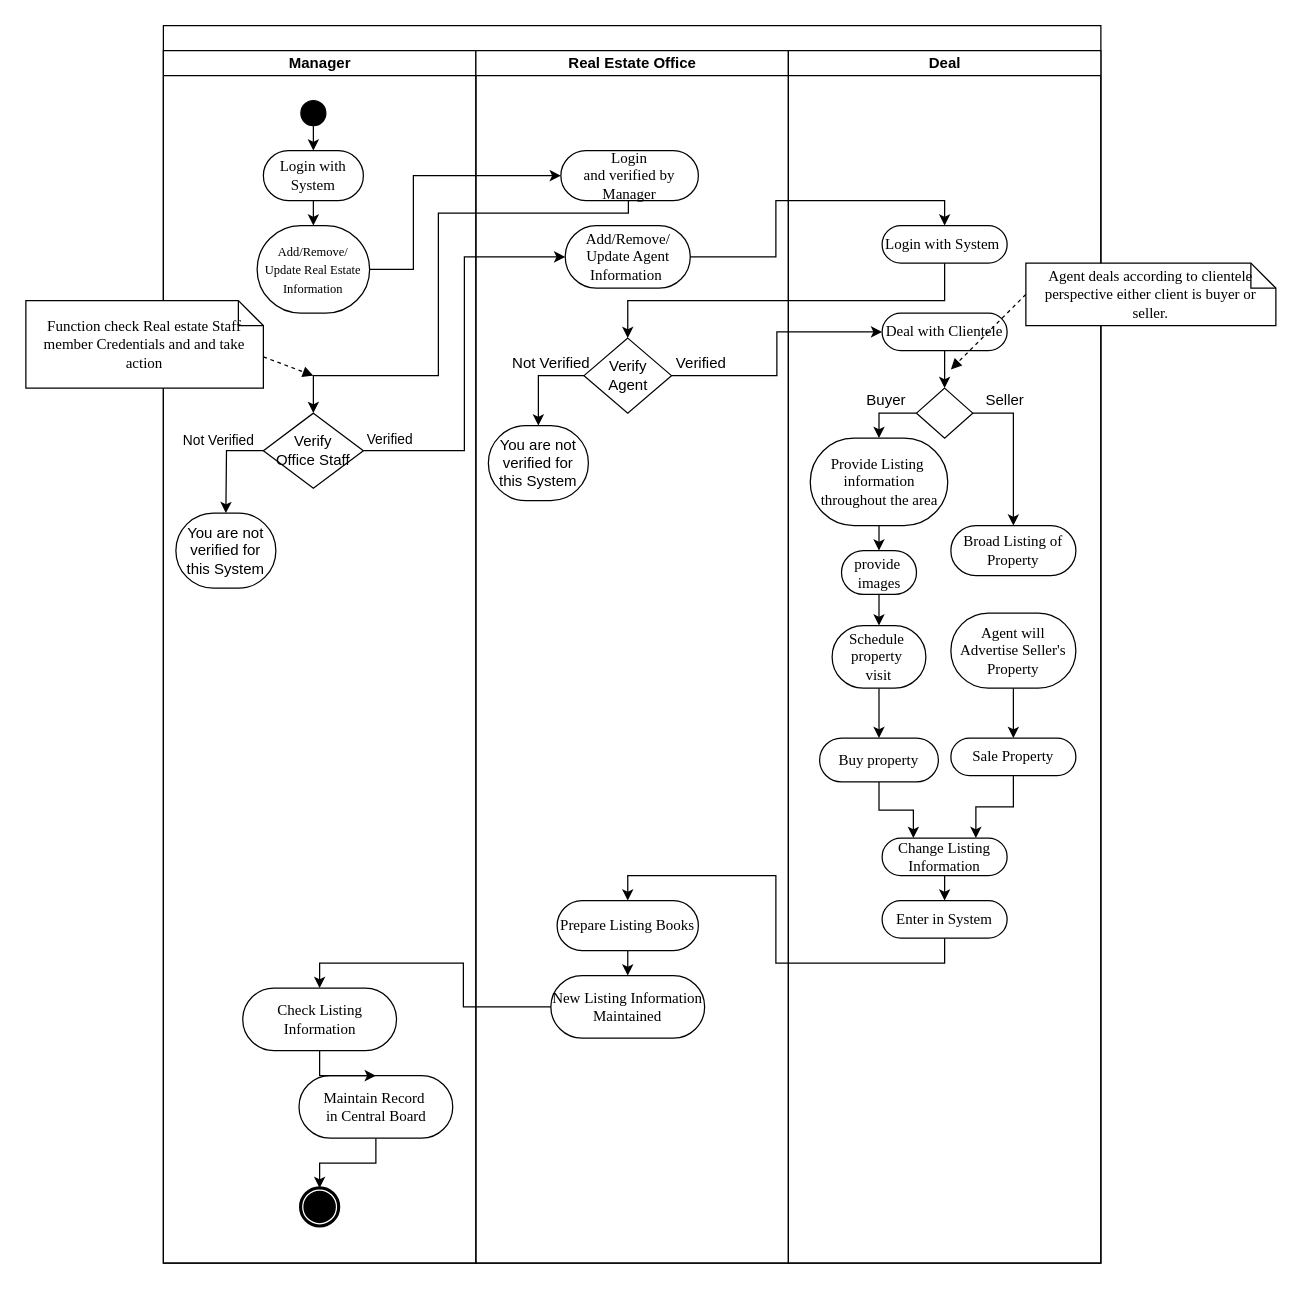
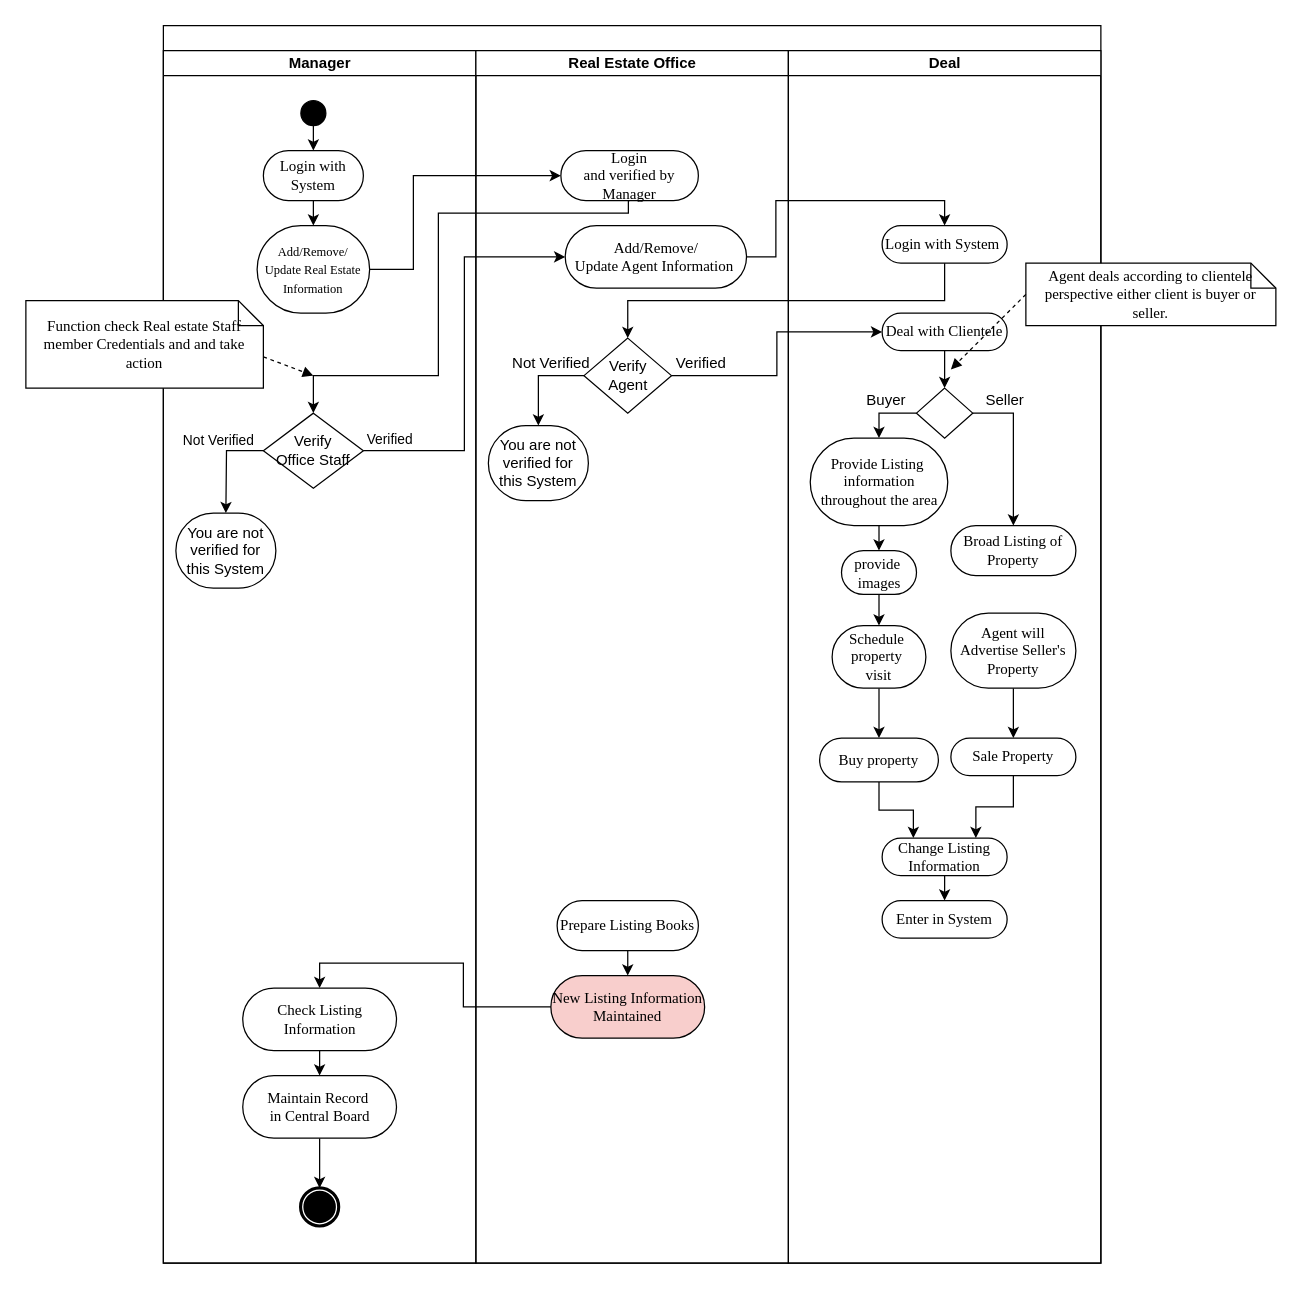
- <mxCell id="17" value="Add/Remove/&lt;br&gt;Update Agent Information&amp;nbsp;" style="rounded=1;whiteSpace=wrap;html=1;shadow=0;comic=0;labelBackgroundColor=none;strokeWidth=1;fontFamily=Verdana;fontSize=12;align=center;arcSize=50;" parent="16" vertex="1"><mxGeometry x="71.5" y="140" width="100" height="50" as="geometry" /></mxCell>
+ <mxCell id="17" value="Add/Remove/&lt;br&gt;Update Agent Information&amp;nbsp;" style="rounded=1;whiteSpace=wrap;html=1;shadow=0;comic=0;labelBackgroundColor=none;strokeWidth=1;fontFamily=Verdana;fontSize=12;align=center;arcSize=50;" parent="16" vertex="1"><mxGeometry x="71.5" y="140" width="145" height="50" as="geometry" /></mxCell>
- <mxCell id="54" style="edgeStyle=orthogonalEdgeStyle;rounded=0;orthogonalLoop=1;jettySize=auto;html=1;exitX=0.5;exitY=1;exitDx=0;exitDy=0;entryX=0.5;entryY=0;entryDx=0;entryDy=0;" edge="1" parent="2" source="50" target="25"><mxGeometry relative="1" as="geometry"><Array as="points"><mxPoint x="625" y="750" /><mxPoint x="490" y="750" /><mxPoint x="490" y="680" /><mxPoint x="372" y="680" /></Array></mxGeometry></mxCell>
- <mxCell id="23" value="New Listing Information Maintained" style="whiteSpace=wrap;html=1;rounded=1;shadow=0;fontFamily=Verdana;strokeWidth=1;arcSize=50;comic=0;" vertex="1" parent="16"><mxGeometry x="60" y="740" width="123" height="50" as="geometry" /></mxCell>
+ <mxCell id="23" value="New Listing Information Maintained" style="whiteSpace=wrap;html=1;rounded=1;shadow=0;fontFamily=Verdana;strokeWidth=1;arcSize=50;comic=0;fillColor=#f8cecc;" vertex="1" parent="16"><mxGeometry x="60" y="740" width="123" height="50" as="geometry" /></mxCell>
- <mxCell id="8" value="Maintain Record&amp;nbsp;&lt;br&gt;in Central Board" style="whiteSpace=wrap;html=1;rounded=1;shadow=0;fontFamily=Verdana;strokeWidth=1;arcSize=50;comic=0;" vertex="1" parent="3"><mxGeometry x="108.5" y="820" width="123" height="50" as="geometry" /></mxCell>
+ <mxCell id="8" value="Maintain Record&amp;nbsp;&lt;br&gt;in Central Board" style="whiteSpace=wrap;html=1;rounded=1;shadow=0;fontFamily=Verdana;strokeWidth=1;arcSize=50;comic=0;" vertex="1" parent="3"><mxGeometry x="63.5" y="820" width="123" height="50" as="geometry" /></mxCell>
